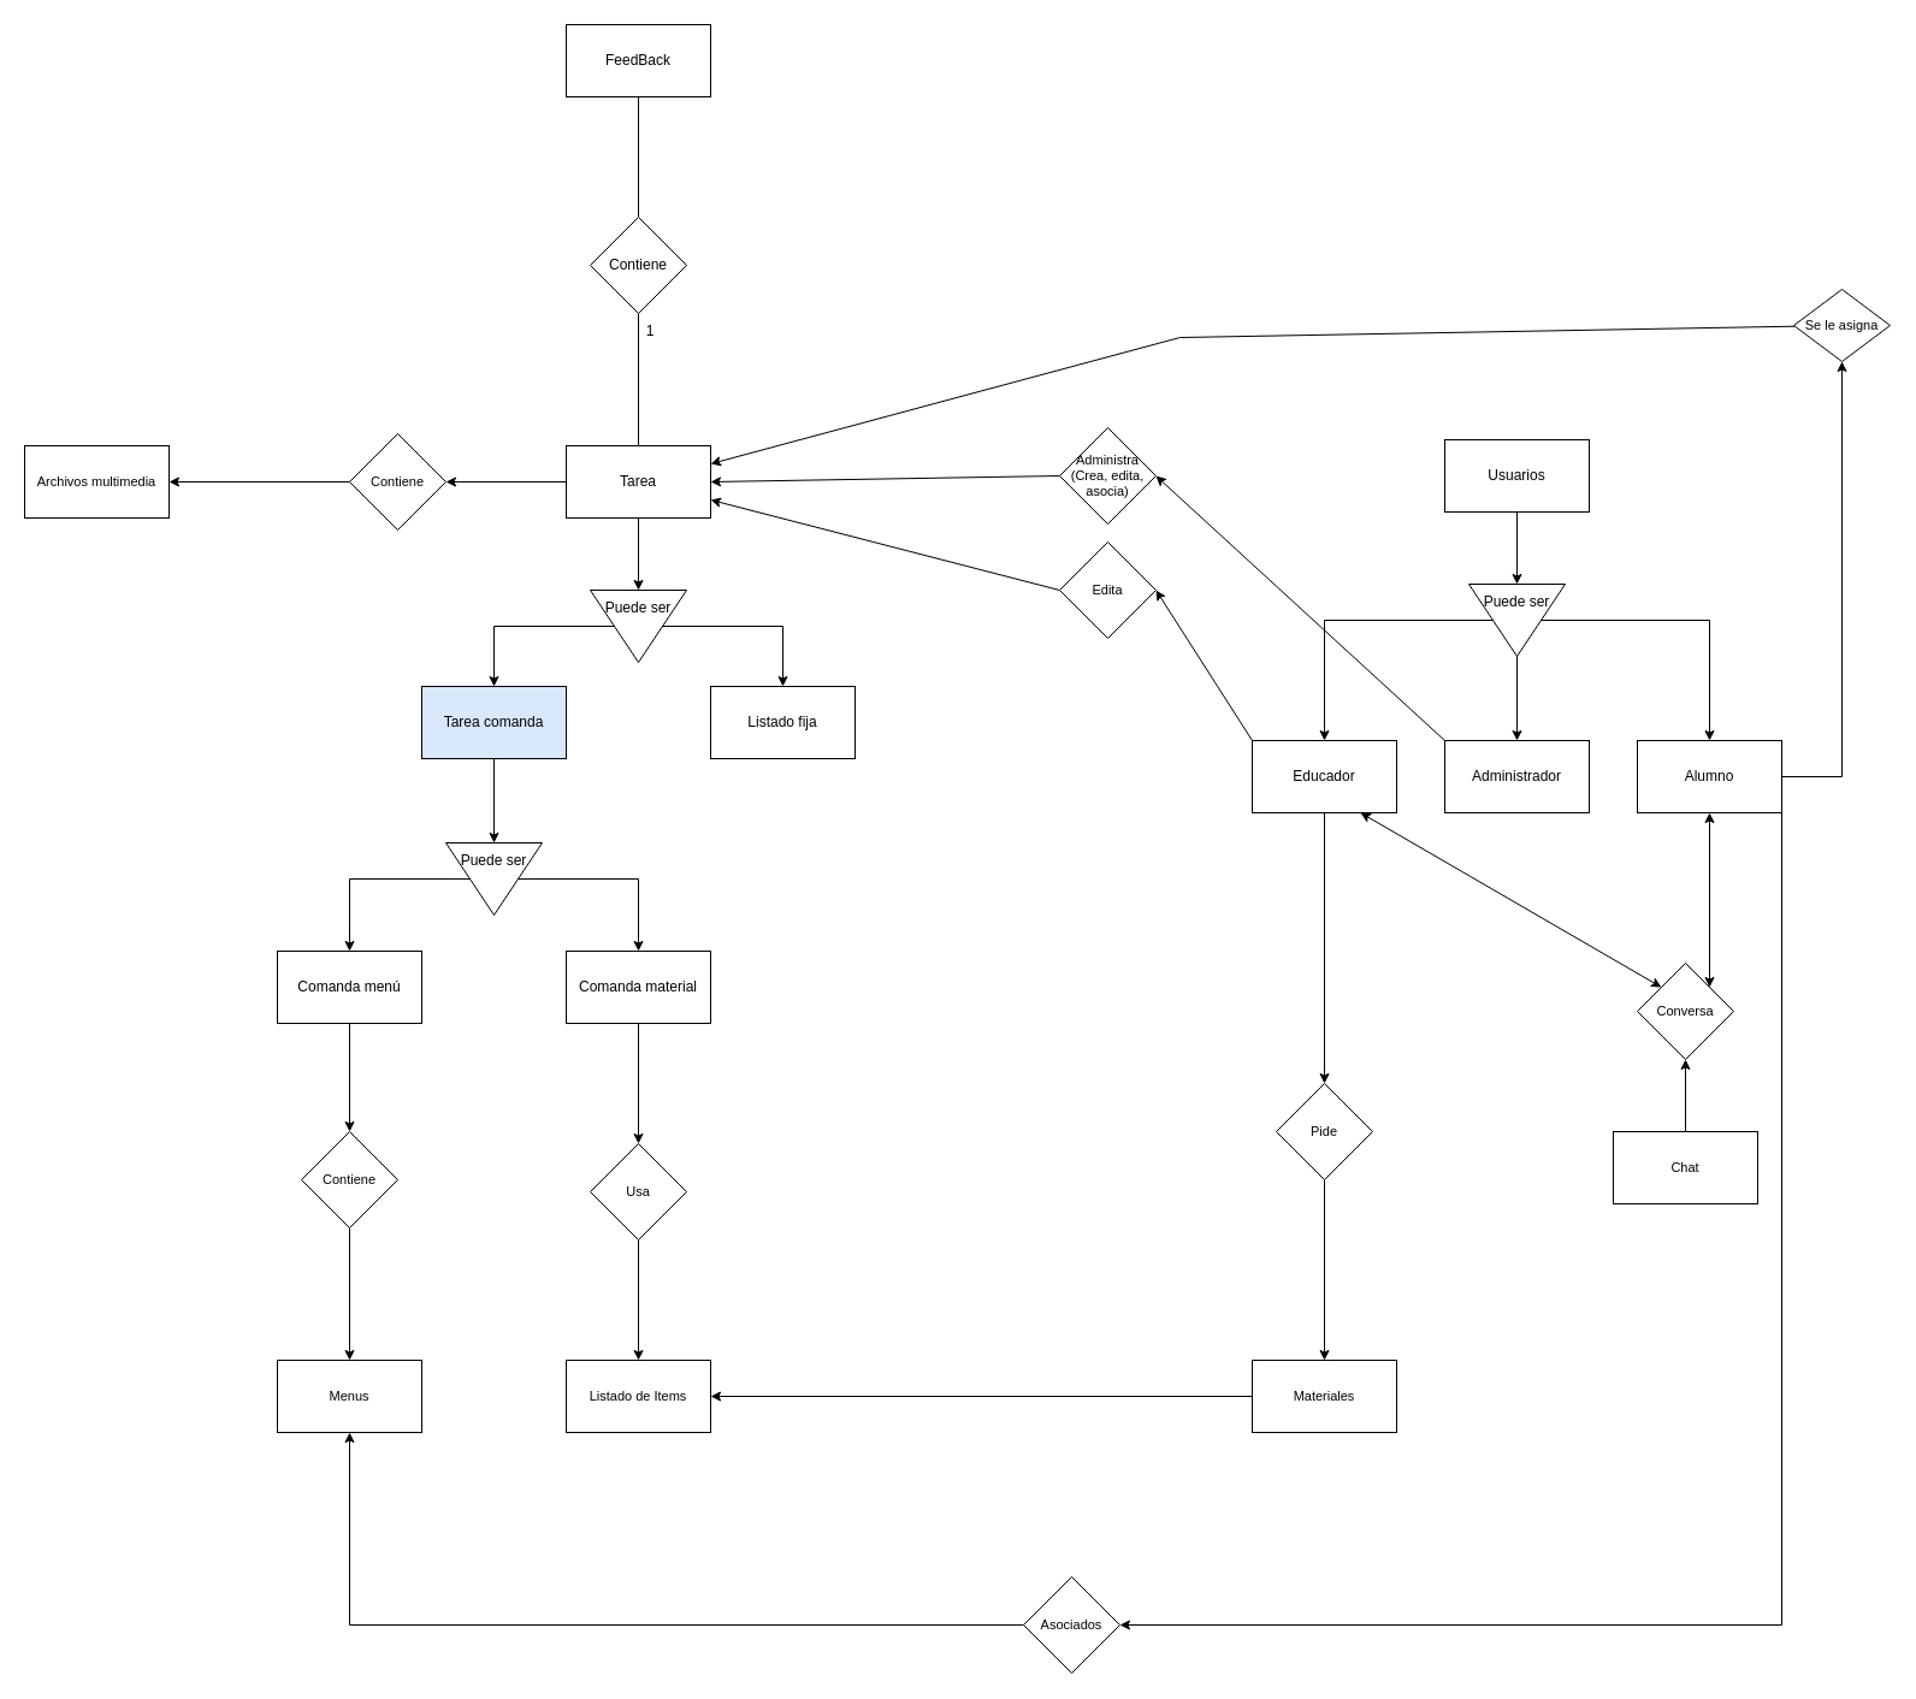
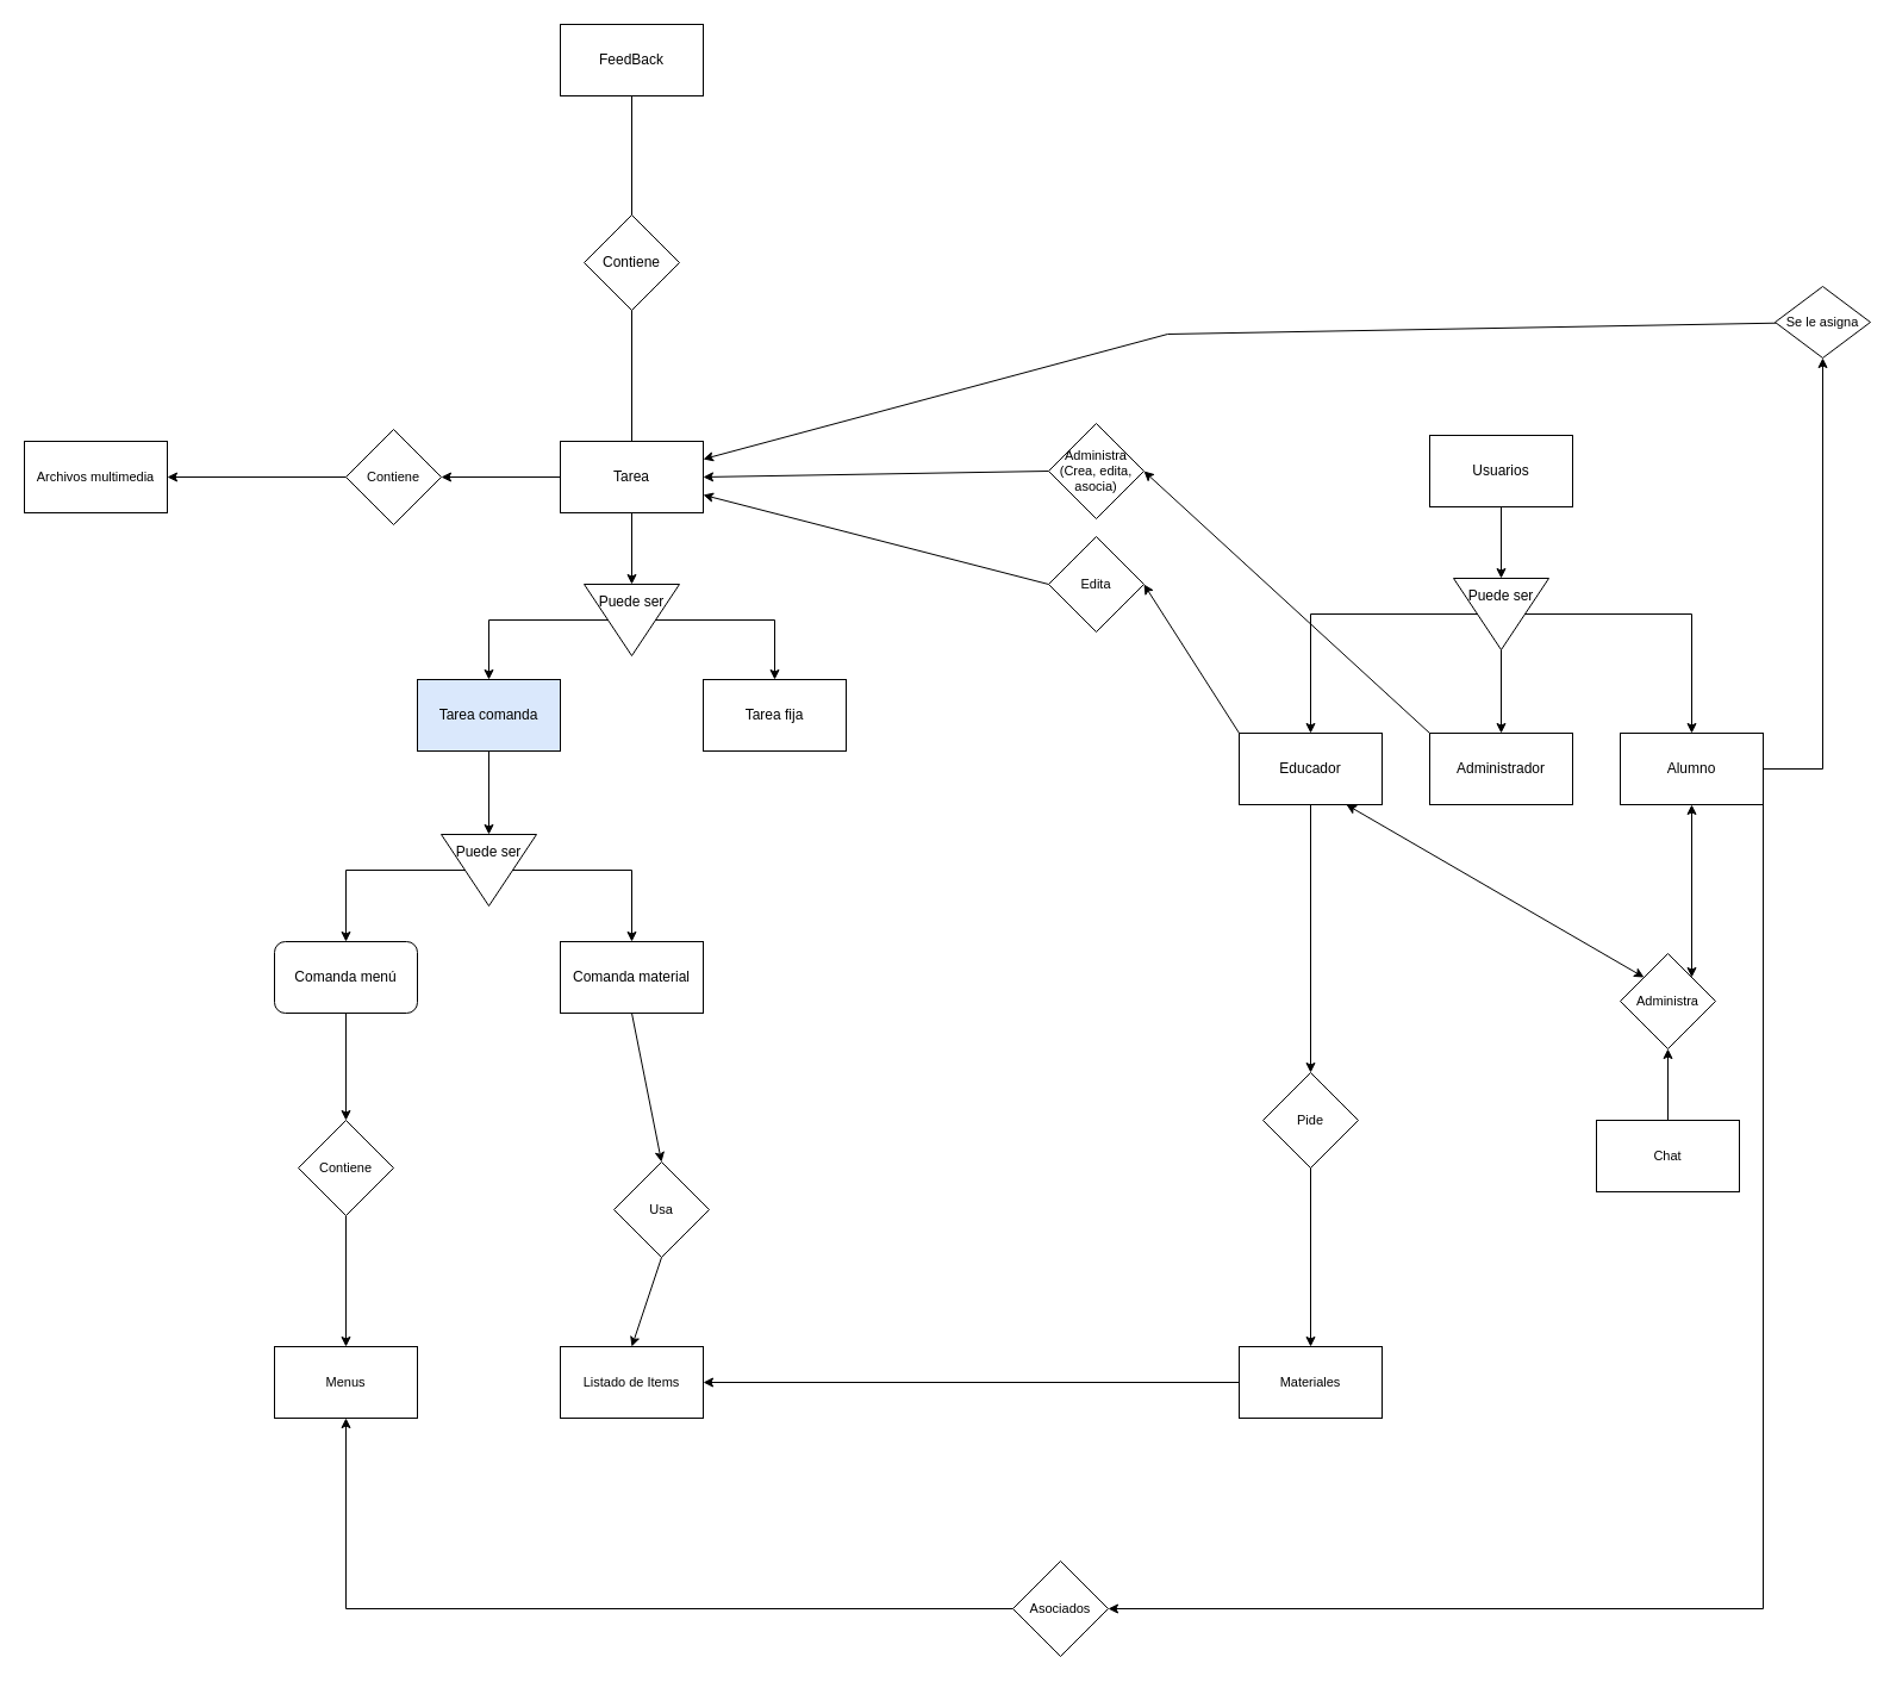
- <mxCell id="37" value="1" style="text;html=1;strokeColor=none;fillColor=none;align=center;verticalAlign=middle;whiteSpace=wrap;rounded=0;" vertex="1" parent="1"><mxGeometry x="510" y="260" width="60" height="30" as="geometry" /></mxCell>
- <mxCell id="11" value="Listado fija" style="rounded=0;whiteSpace=wrap;html=1;" vertex="1" parent="1"><mxGeometry x="590" y="570" width="120" height="60" as="geometry" /></mxCell>
+ <mxCell id="11" value="Tarea fija" style="rounded=0;whiteSpace=wrap;html=1;" vertex="1" parent="1"><mxGeometry x="590" y="570" width="120" height="60" as="geometry" /></mxCell>
- <mxCell id="15" value="Comanda menú" style="rounded=0;whiteSpace=wrap;html=1;" vertex="1" parent="1"><mxGeometry x="230" y="790" width="120" height="60" as="geometry" /></mxCell>
+ <mxCell id="15" value="Comanda menú" style="whiteSpace=wrap;html=1;rounded=1;" vertex="1" parent="1"><mxGeometry x="230" y="790" width="120" height="60" as="geometry" /></mxCell>
- <mxCell id="59" value="Conversa" style="rhombus;whiteSpace=wrap;html=1;fontFamily=Helvetica;fontSize=11;fontColor=default;" vertex="1" parent="1"><mxGeometry x="1360" y="800" width="80" height="80" as="geometry" /></mxCell>
+ <mxCell id="59" value="Administra" style="rhombus;whiteSpace=wrap;html=1;fontFamily=Helvetica;fontSize=11;fontColor=default;" vertex="1" parent="1"><mxGeometry x="1360" y="800" width="80" height="80" as="geometry" /></mxCell>
- <mxCell id="41" value="Usa" style="rhombus;whiteSpace=wrap;html=1;fontFamily=Helvetica;fontSize=11;fontColor=default;" vertex="1" parent="1"><mxGeometry x="490" y="950" width="80" height="80" as="geometry" /></mxCell>
+ <mxCell id="41" value="Usa" style="rhombus;whiteSpace=wrap;html=1;fontFamily=Helvetica;fontSize=11;fontColor=default;" vertex="1" parent="1"><mxGeometry x="515" y="975" width="80" height="80" as="geometry" /></mxCell>
